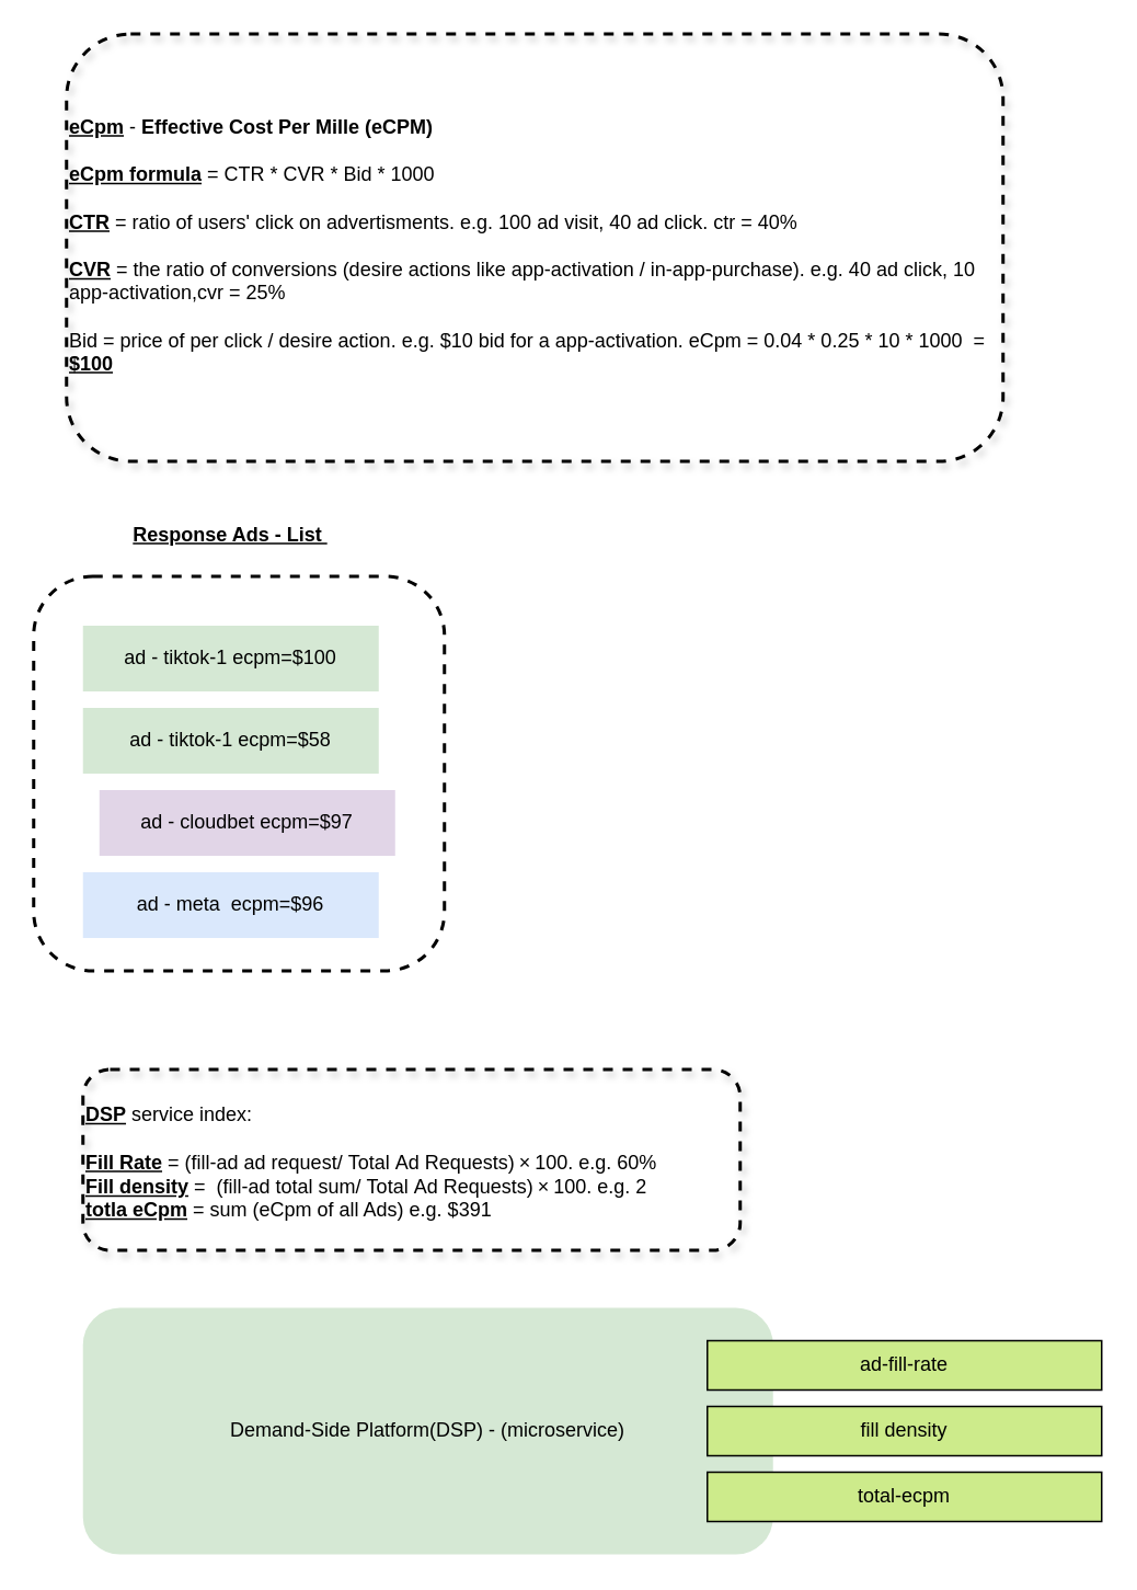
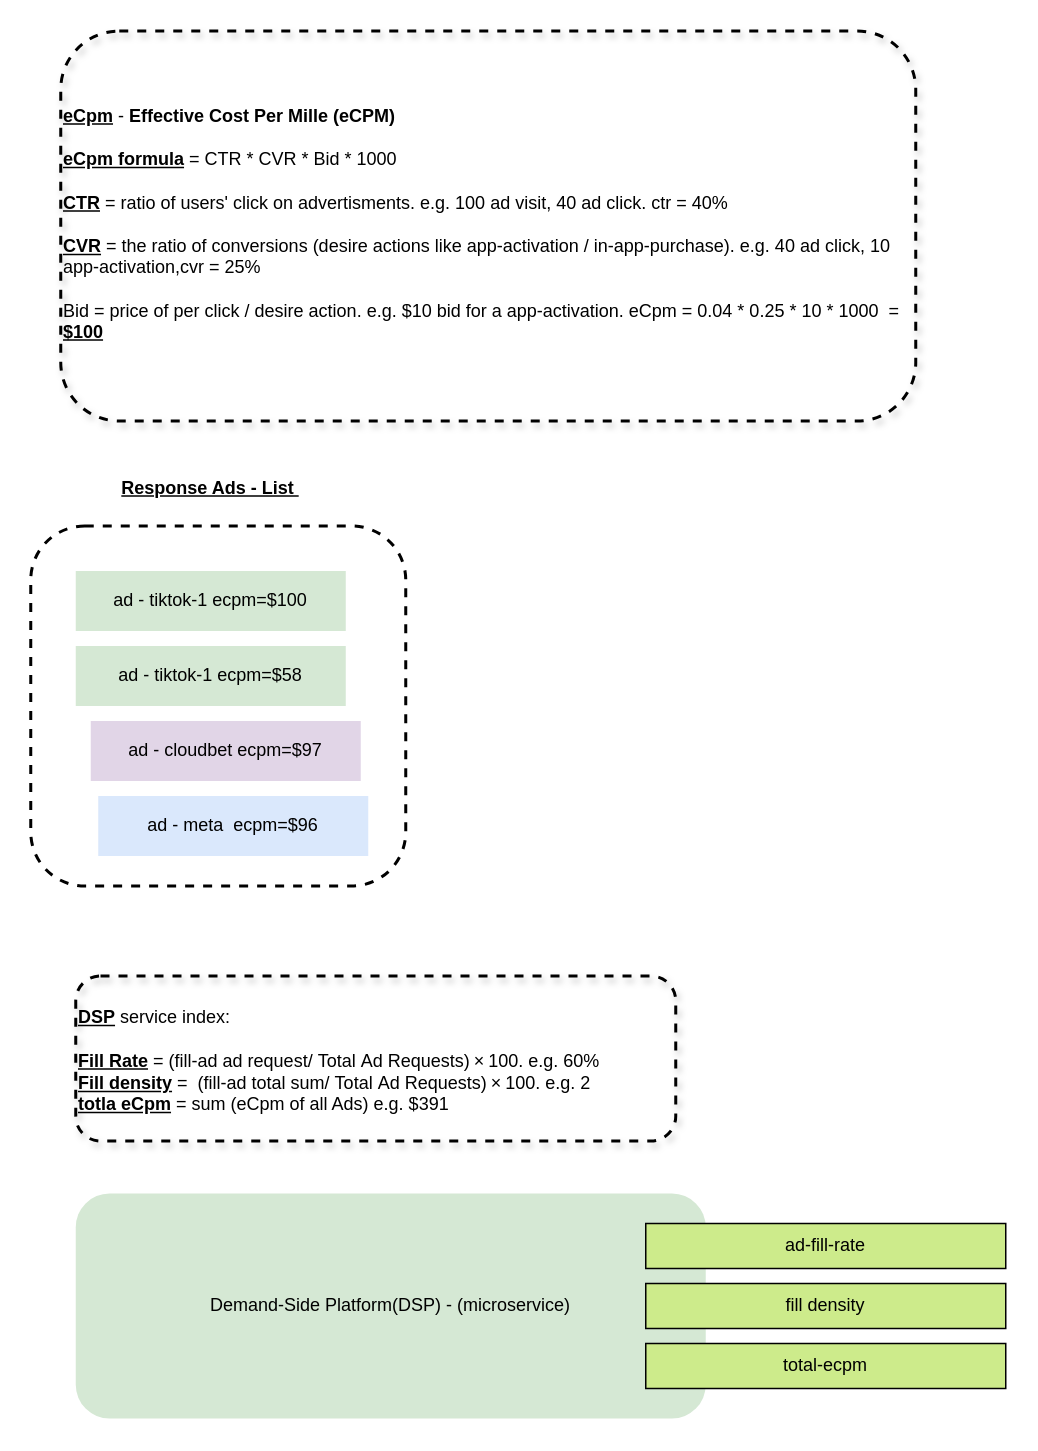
- <mxCell id="7" value="ad - meta&amp;nbsp;&amp;nbsp;ecpm=$96" style="rounded=0;whiteSpace=wrap;html=1;fillColor=#dae8fc;strokeColor=none;" vertex="1" parent="1"><mxGeometry x="50" y="530" width="180" height="40" as="geometry" /></mxCell>
+ <mxCell id="7" value="ad - meta&amp;nbsp;&amp;nbsp;ecpm=$96" style="rounded=0;whiteSpace=wrap;html=1;fillColor=#dae8fc;strokeColor=none;" vertex="1" parent="1"><mxGeometry x="65" y="530" width="180" height="40" as="geometry" /></mxCell>
